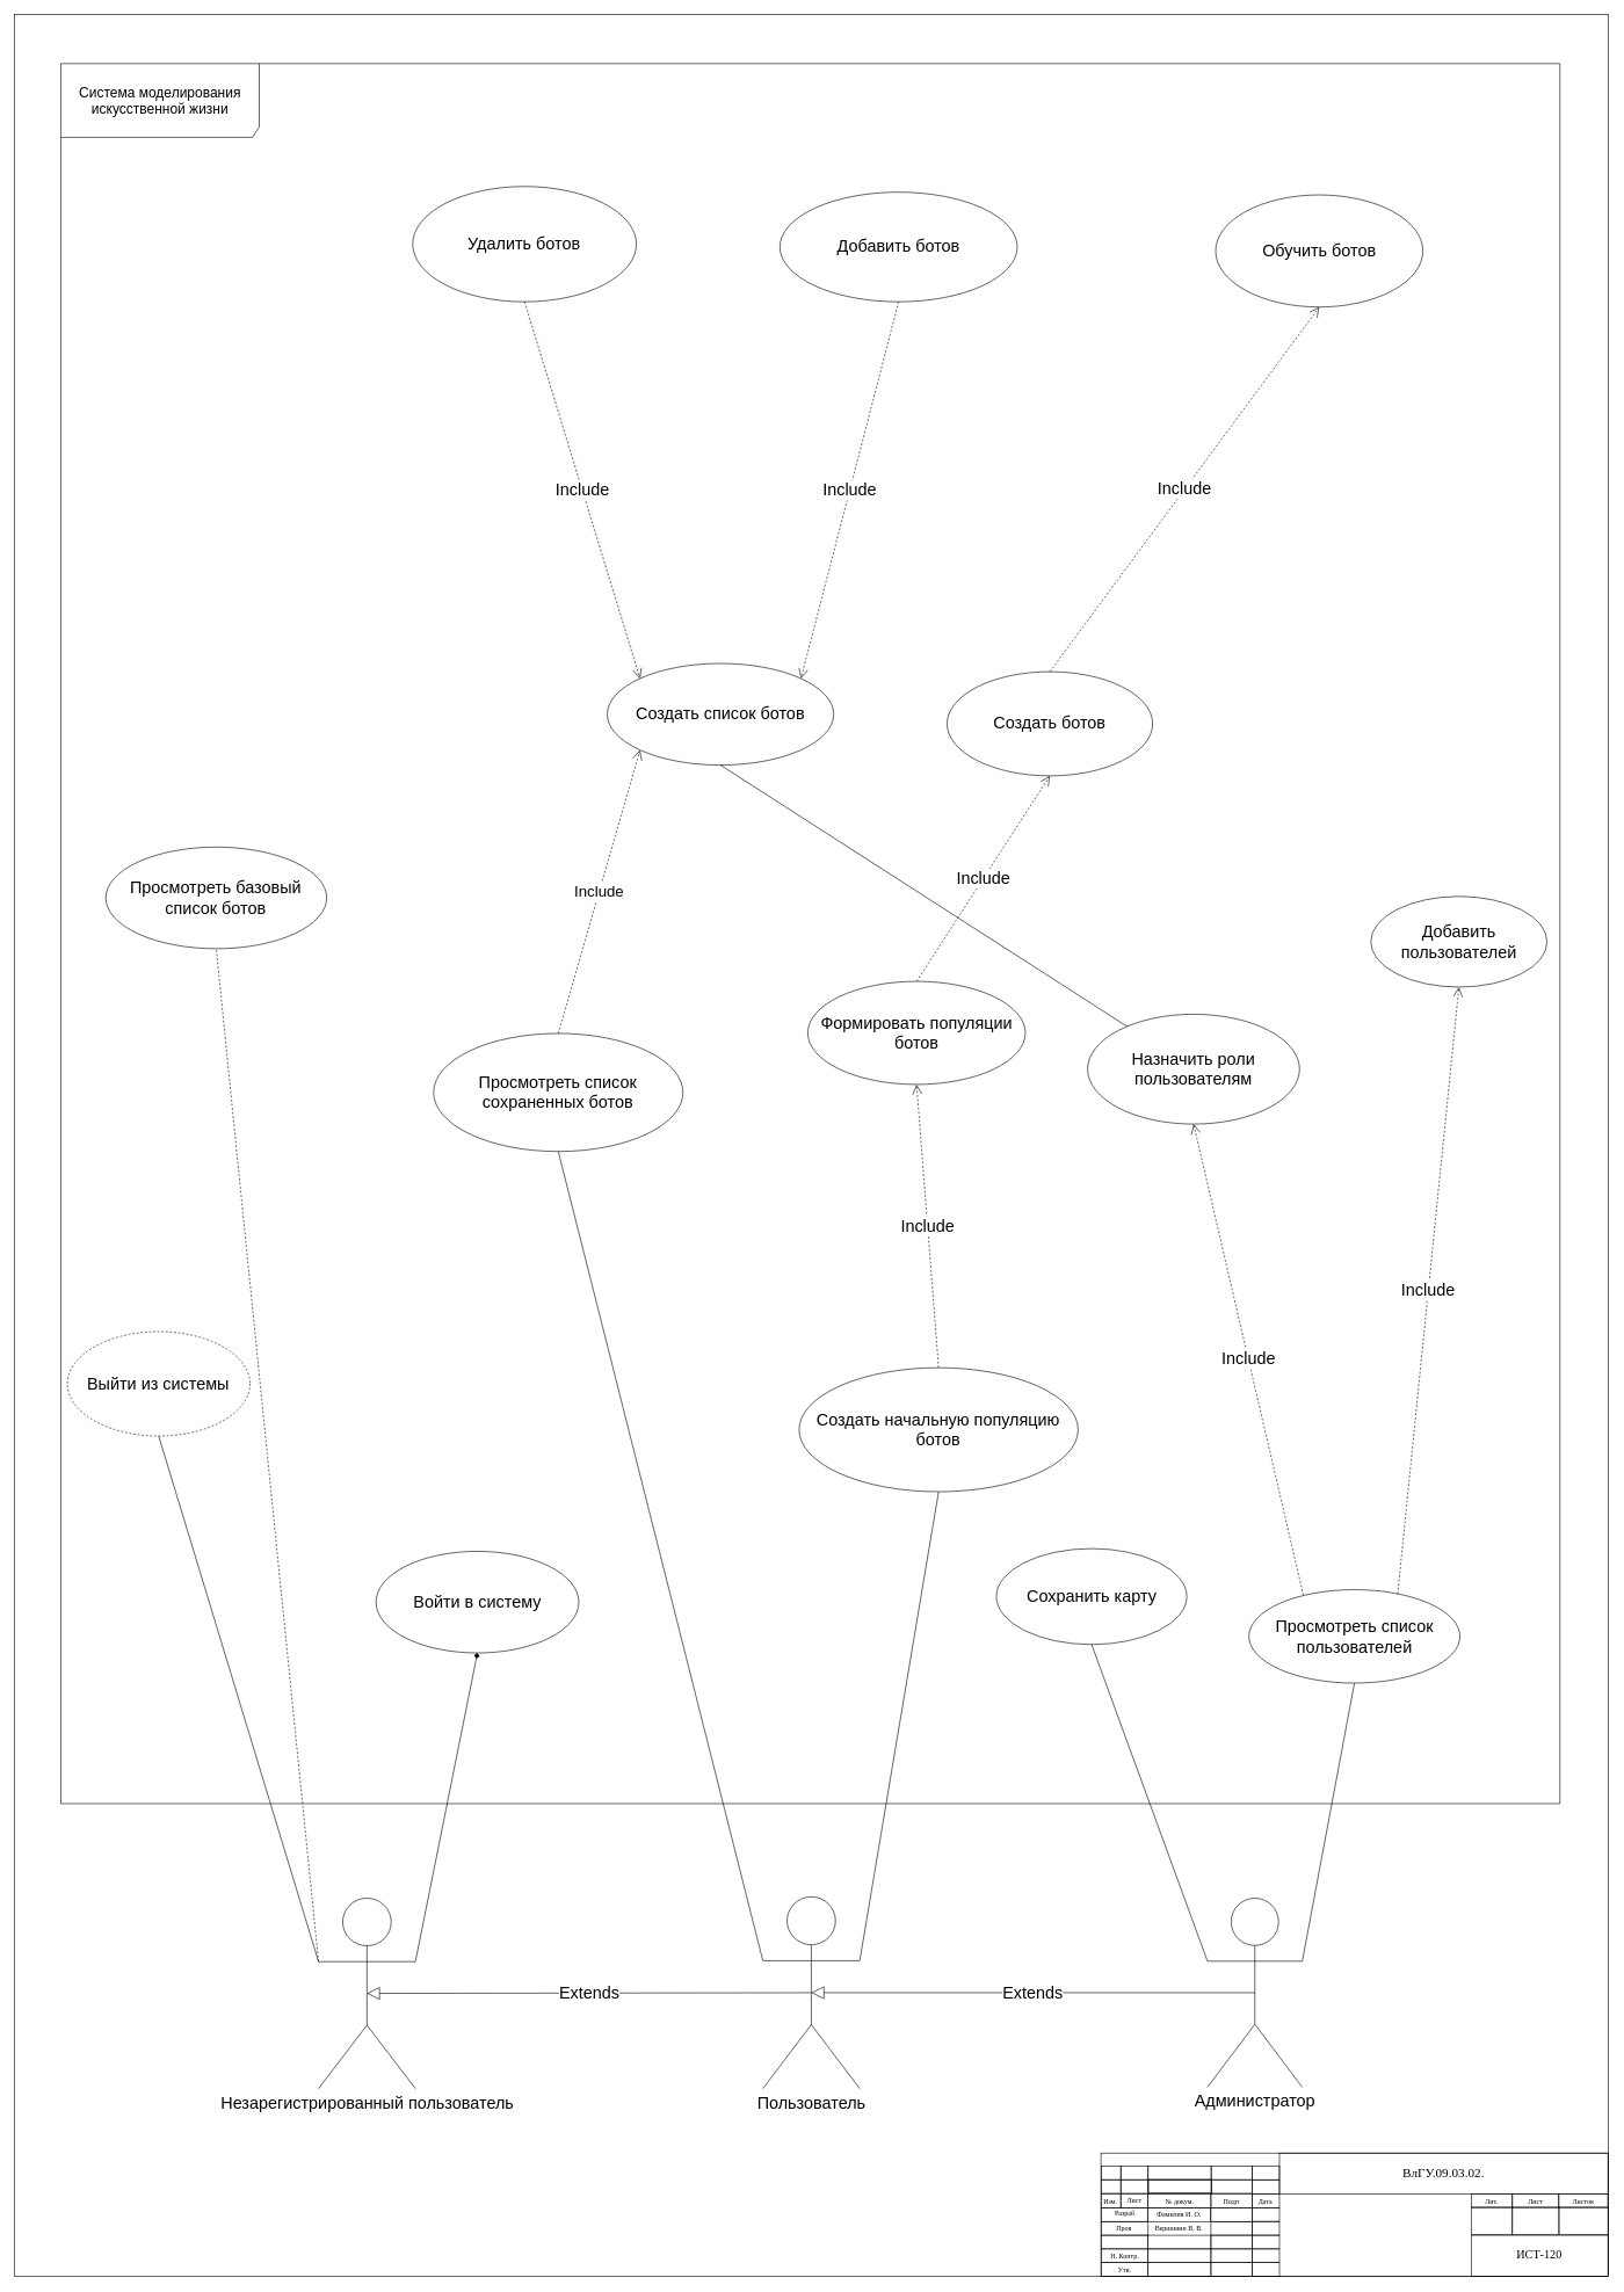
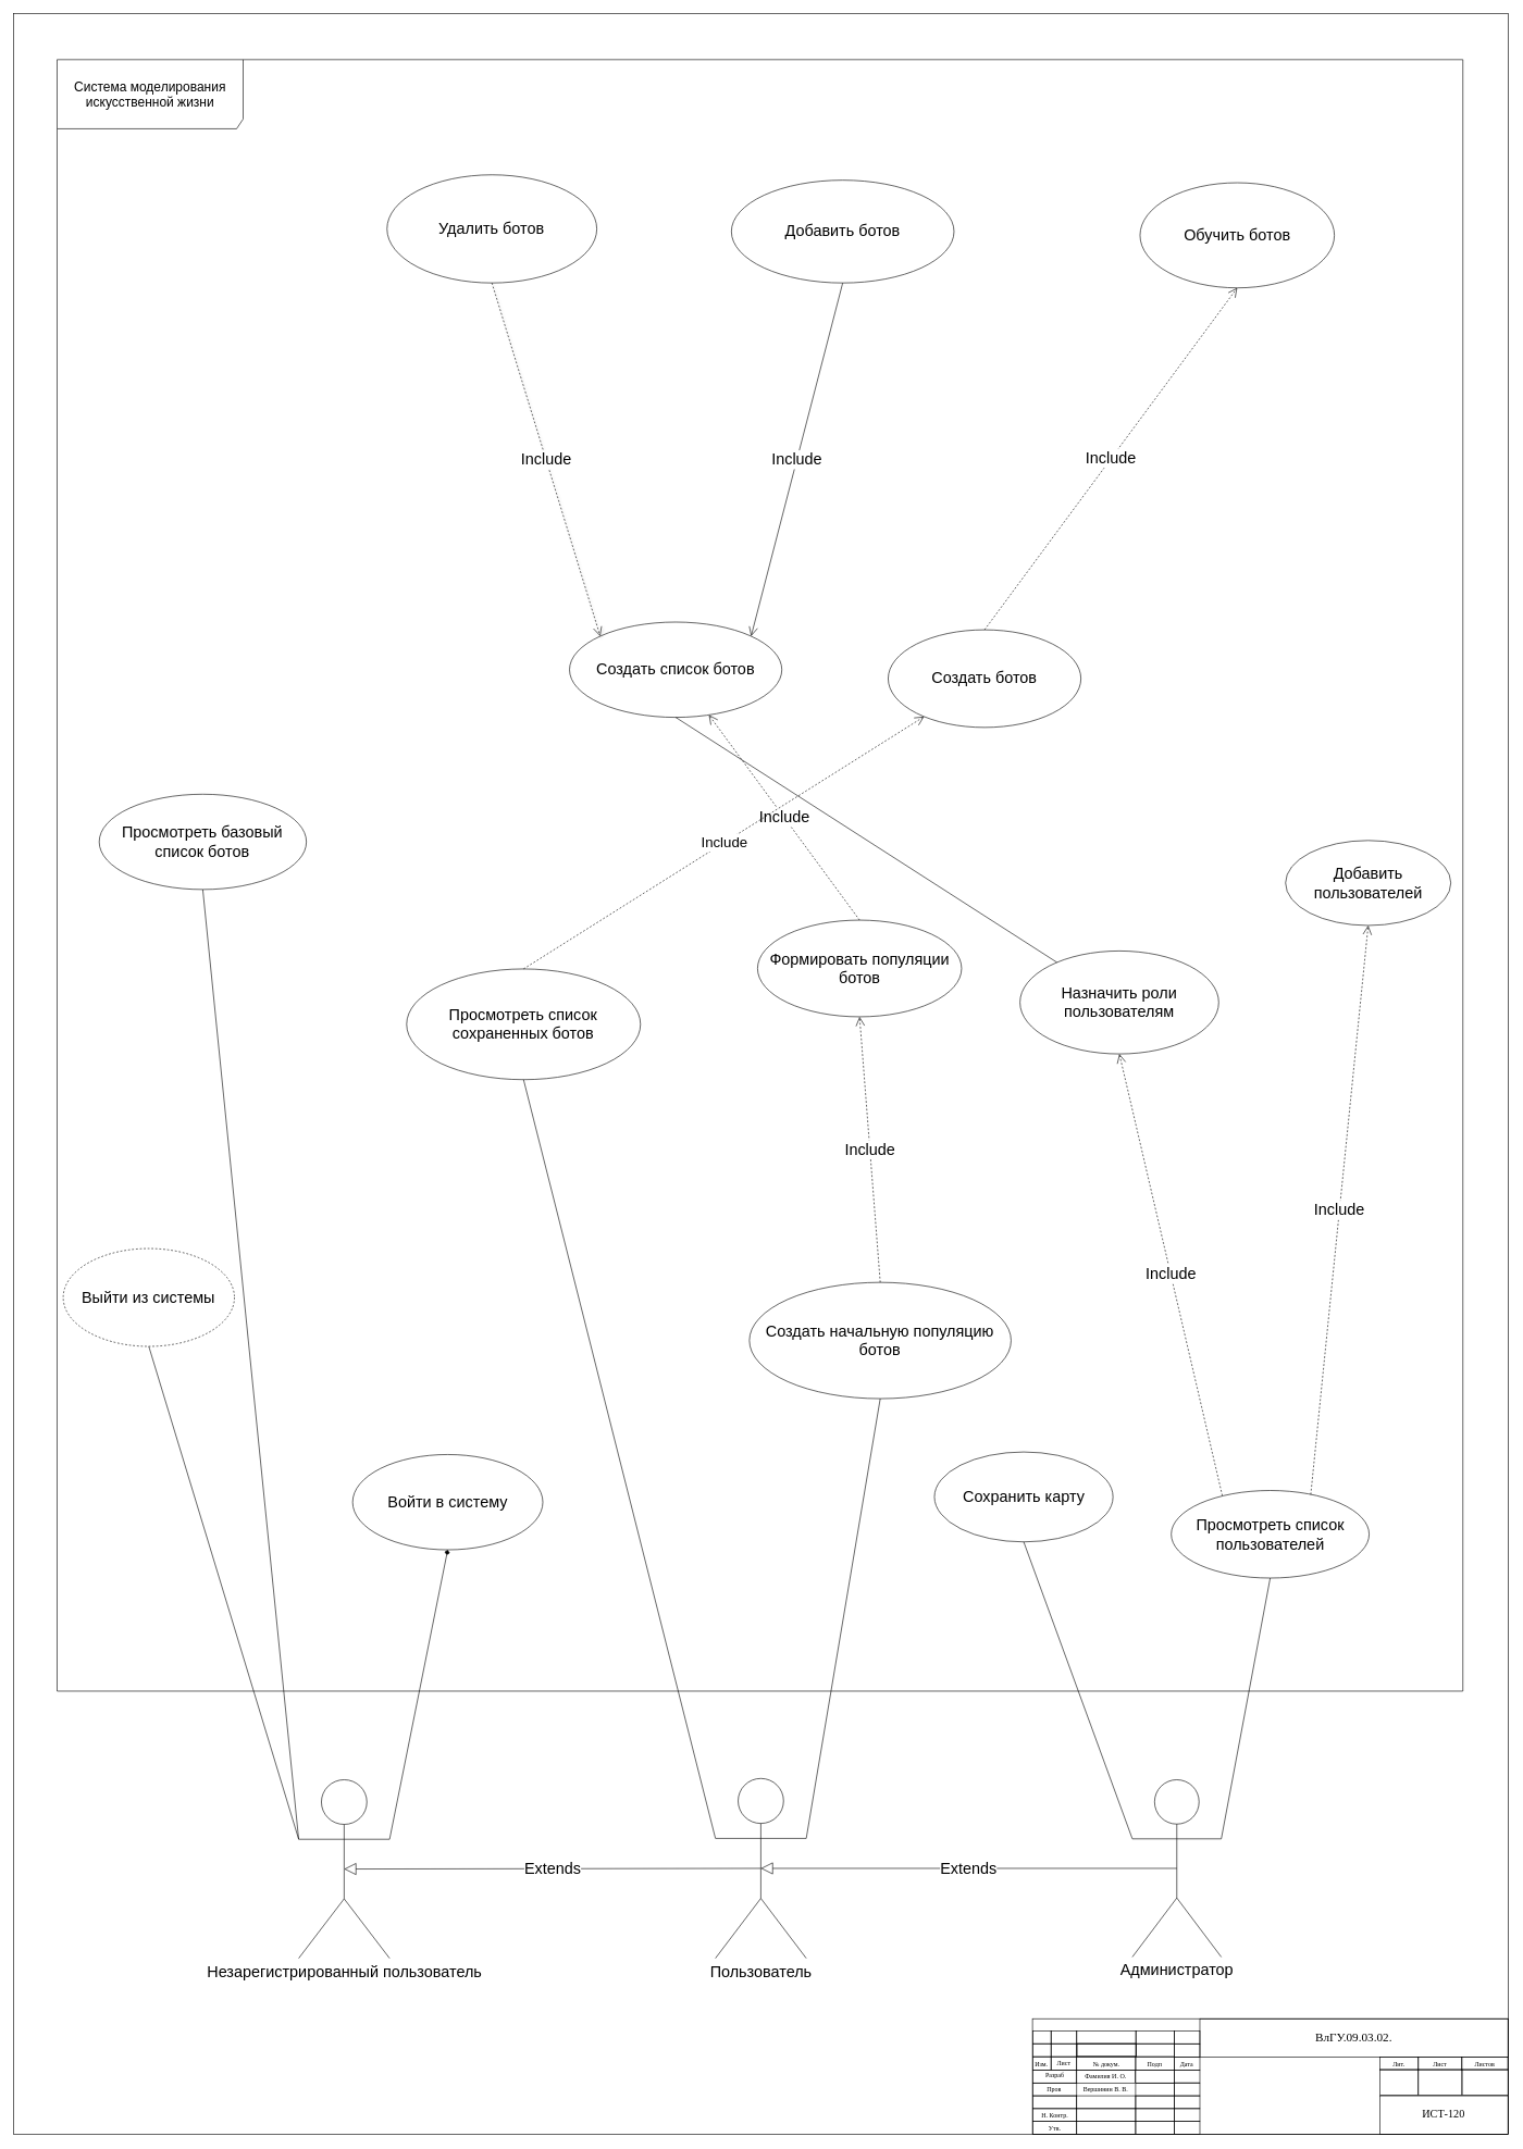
- <mxCell id="91" value="&lt;font style=&quot;font-size: 24px;&quot;&gt;Include&lt;/font&gt;" style="endArrow=open;endSize=12;dashed=1;html=1;rounded=0;exitX=0.5;exitY=1;exitDx=0;exitDy=0;entryX=1;entryY=0;entryDx=0;entryDy=0;" parent="2" source="88" target="87" edge="1"><mxGeometry width="160" relative="1" as="geometry"><mxPoint x="1056.61" y="568.11" as="sourcePoint" /><mxPoint x="1154.178" y="627.405" as="targetPoint" /></mxGeometry></mxCell>
+ <mxCell id="91" value="&lt;font style=&quot;font-size: 24px;&quot;&gt;Include&lt;/font&gt;" style="endArrow=open;endSize=12;dashed=0;html=1;rounded=0;exitX=0.5;exitY=1;exitDx=0;exitDy=0;entryX=1;entryY=0;entryDx=0;entryDy=0;" parent="2" source="88" target="87" edge="1"><mxGeometry width="160" relative="1" as="geometry"><mxPoint x="1056.61" y="568.11" as="sourcePoint" /><mxPoint x="1154.178" y="627.405" as="targetPoint" /></mxGeometry></mxCell>
- <mxCell id="85" value="&lt;font style=&quot;font-size: 24px;&quot;&gt;Include&lt;/font&gt;" style="endArrow=open;endSize=12;dashed=1;html=1;rounded=0;exitX=0.5;exitY=0;exitDx=0;exitDy=0;entryX=0.5;entryY=1;entryDx=0;entryDy=0;" parent="2" source="83" target="72" edge="1"><mxGeometry width="160" relative="1" as="geometry"><mxPoint x="986.61" y="1278.11" as="sourcePoint" /><mxPoint x="1276.61" y="788.11" as="targetPoint" /></mxGeometry></mxCell>
+ <mxCell id="85" value="&lt;font style=&quot;font-size: 24px;&quot;&gt;Include&lt;/font&gt;" style="endArrow=open;endSize=12;dashed=1;html=1;rounded=0;exitX=0.5;exitY=0;exitDx=0;exitDy=0;" parent="2" source="83" target="87" edge="1"><mxGeometry width="160" relative="1" as="geometry"><mxPoint x="986.61" y="1278.11" as="sourcePoint" /><mxPoint x="1276.61" y="788.11" as="targetPoint" /></mxGeometry></mxCell>
- <mxCell id="90" value="&lt;font style=&quot;font-size: 22px;&quot;&gt;Include&lt;/font&gt;" style="endArrow=open;endSize=12;dashed=1;html=1;rounded=0;entryX=0;entryY=1;entryDx=0;entryDy=0;exitX=0.5;exitY=0;exitDx=0;exitDy=0;" parent="2" source="68" target="87" edge="1"><mxGeometry width="160" relative="1" as="geometry"><mxPoint x="1116.61" y="887.11" as="sourcePoint" /><mxPoint x="1104.178" y="1066.405" as="targetPoint" /></mxGeometry></mxCell>
+ <mxCell id="90" value="&lt;font style=&quot;font-size: 22px;&quot;&gt;Include&lt;/font&gt;" style="endArrow=open;endSize=12;dashed=1;html=1;rounded=0;exitX=0.5;exitY=0;exitDx=0;exitDy=0;" parent="2" source="68" target="72" edge="1"><mxGeometry width="160" relative="1" as="geometry"><mxPoint x="1116.61" y="887.11" as="sourcePoint" /><mxPoint x="1104.178" y="1066.405" as="targetPoint" /></mxGeometry></mxCell>
- <mxCell id="81" value="" style="endArrow=none;html=1;rounded=0;entryX=0.5;entryY=1;entryDx=0;entryDy=0;exitX=0;exitY=0.333;exitDx=0;exitDy=0;exitPerimeter=0;dashed=1;" parent="2" source="65" target="82" edge="1"><mxGeometry width="50" height="50" relative="1" as="geometry"><mxPoint x="736.61" y="1178.11" as="sourcePoint" /><mxPoint x="736.61" y="558.113" as="targetPoint" /></mxGeometry></mxCell>
+ <mxCell id="81" value="" style="endArrow=none;html=1;rounded=0;entryX=0.5;entryY=1;entryDx=0;entryDy=0;exitX=0;exitY=0.333;exitDx=0;exitDy=0;exitPerimeter=0;" parent="2" source="65" target="82" edge="1"><mxGeometry width="50" height="50" relative="1" as="geometry"><mxPoint x="736.61" y="1178.11" as="sourcePoint" /><mxPoint x="736.61" y="558.113" as="targetPoint" /></mxGeometry></mxCell>
